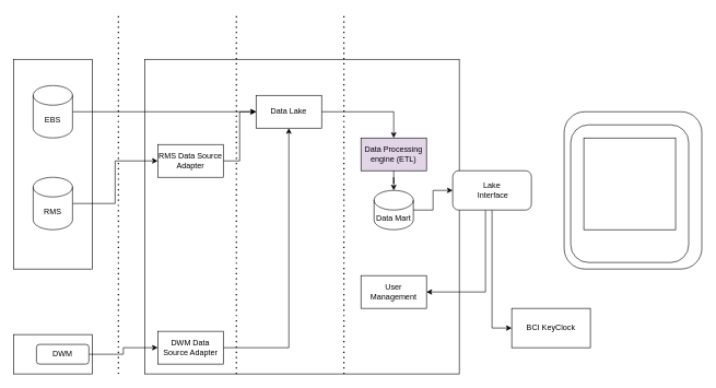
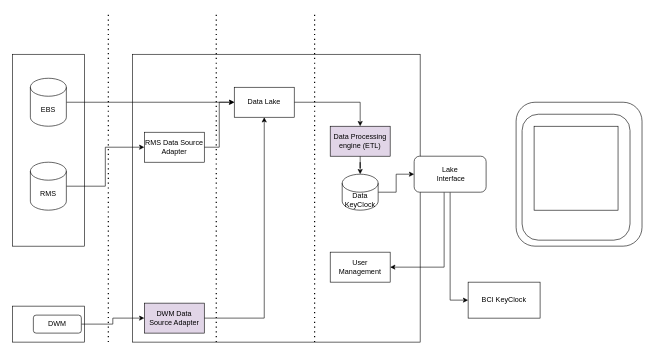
- <mxCell id="23" value="Data Mart" style="shape=cylinder3;whiteSpace=wrap;html=1;boundedLbl=1;backgroundOutline=1;size=15;" vertex="1" parent="1"><mxGeometry x="570" y="290" width="60" height="60" as="geometry" /></mxCell>
+ <mxCell id="23" value="Data KeyClock" style="shape=cylinder3;whiteSpace=wrap;html=1;boundedLbl=1;backgroundOutline=1;size=15;" vertex="1" parent="1"><mxGeometry x="570" y="290" width="60" height="60" as="geometry" /></mxCell>
- <mxCell id="17" value="DWM Data Source Adapter" style="rounded=0;whiteSpace=wrap;html=1;" vertex="1" parent="1"><mxGeometry x="240" y="505" width="100" height="50" as="geometry" /></mxCell>
+ <mxCell id="17" value="DWM Data Source Adapter" style="rounded=0;whiteSpace=wrap;html=1;fillColor=#e1d5e7;" vertex="1" parent="1"><mxGeometry x="240" y="505" width="100" height="50" as="geometry" /></mxCell>
